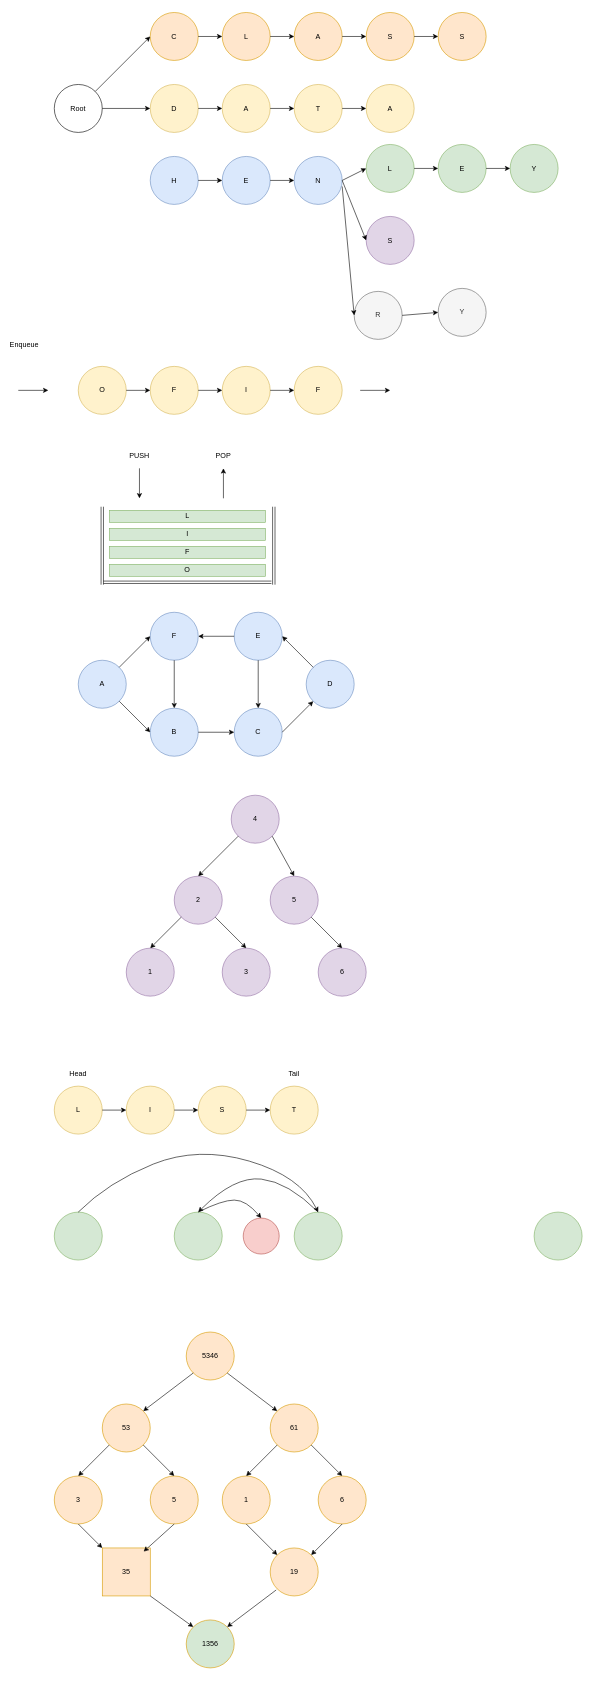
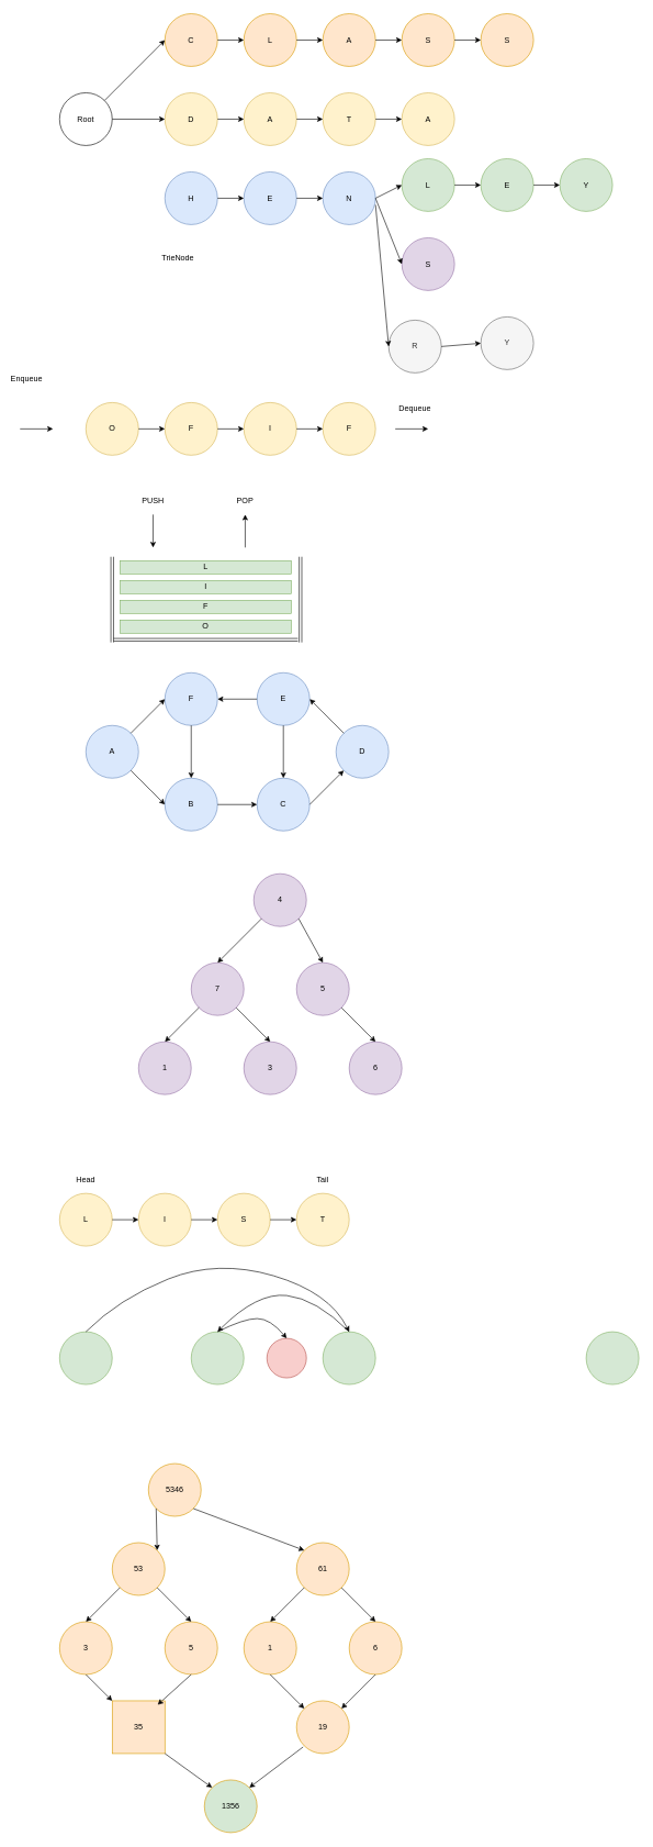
+ <mxCell id="18" value="TrieNode" style="text;html=1;strokeColor=none;fillColor=none;align=center;verticalAlign=middle;whiteSpace=wrap;rounded=0;" vertex="1" parent="1"><mxGeometry x="250" y="380" width="40" height="20" as="geometry" /></mxCell>
+ <mxCell id="49" value="Dequeue" style="text;html=1;strokeColor=none;fillColor=none;align=center;verticalAlign=middle;whiteSpace=wrap;rounded=0;" vertex="1" parent="1"><mxGeometry x="610" y="610" width="40" height="20" as="geometry" /></mxCell>
- <mxCell id="76" value="2" style="ellipse;whiteSpace=wrap;html=1;aspect=fixed;fillColor=#e1d5e7;strokeColor=#9673a6;" vertex="1" parent="1"><mxGeometry x="290" y="1460" width="80" height="80" as="geometry" /></mxCell>
+ <mxCell id="76" value="7" style="ellipse;whiteSpace=wrap;html=1;aspect=fixed;fillColor=#e1d5e7;strokeColor=#9673a6;" vertex="1" parent="1"><mxGeometry x="290" y="1460" width="80" height="80" as="geometry" /></mxCell>
- <mxCell id="103" value="5346" style="ellipse;whiteSpace=wrap;html=1;aspect=fixed;fillColor=#ffe6cc;strokeColor=#d79b00;" vertex="1" parent="1"><mxGeometry x="310" y="2220" width="80" height="80" as="geometry" /></mxCell>
+ <mxCell id="103" value="5346" style="ellipse;whiteSpace=wrap;html=1;aspect=fixed;fillColor=#ffe6cc;strokeColor=#d79b00;" vertex="1" parent="1"><mxGeometry x="225" y="2220" width="80" height="80" as="geometry" /></mxCell>
